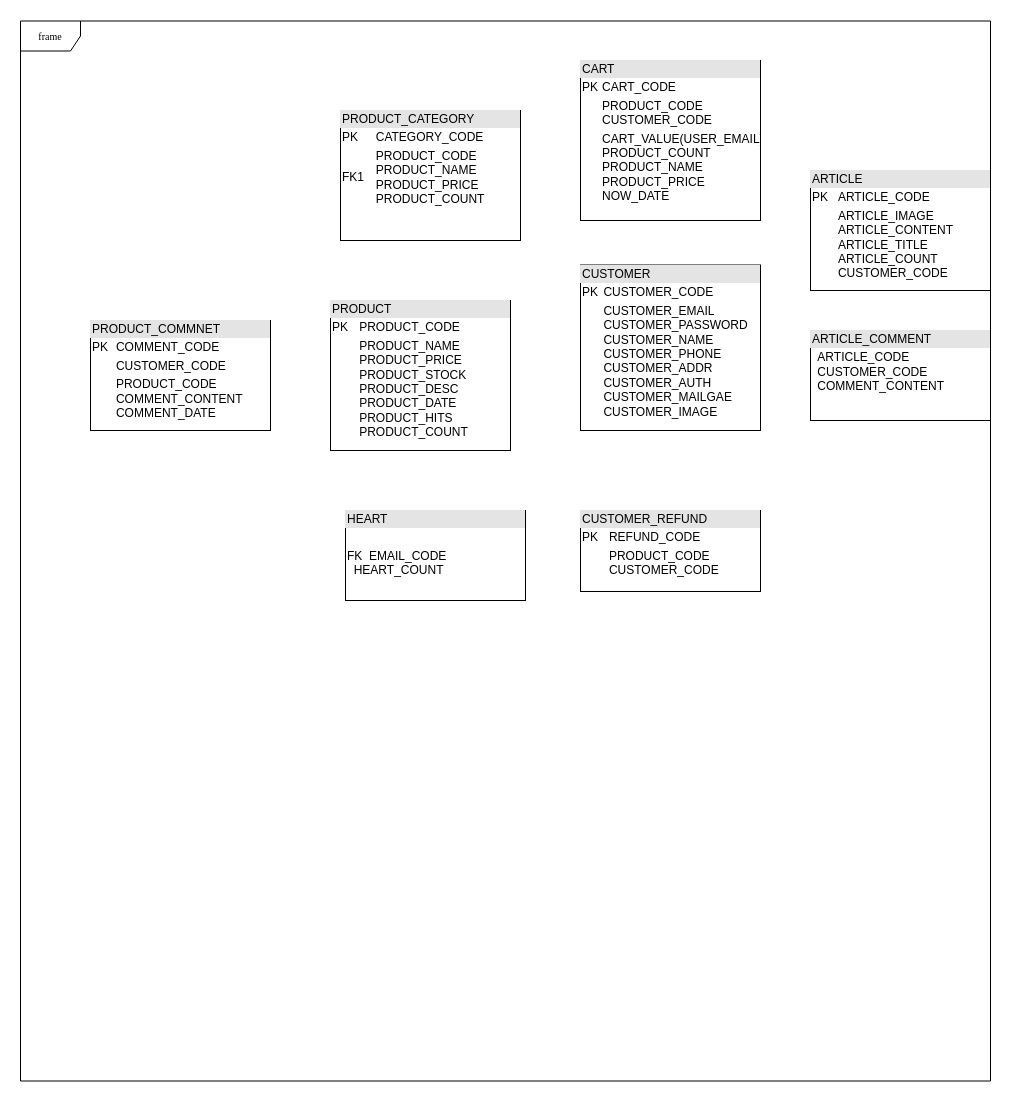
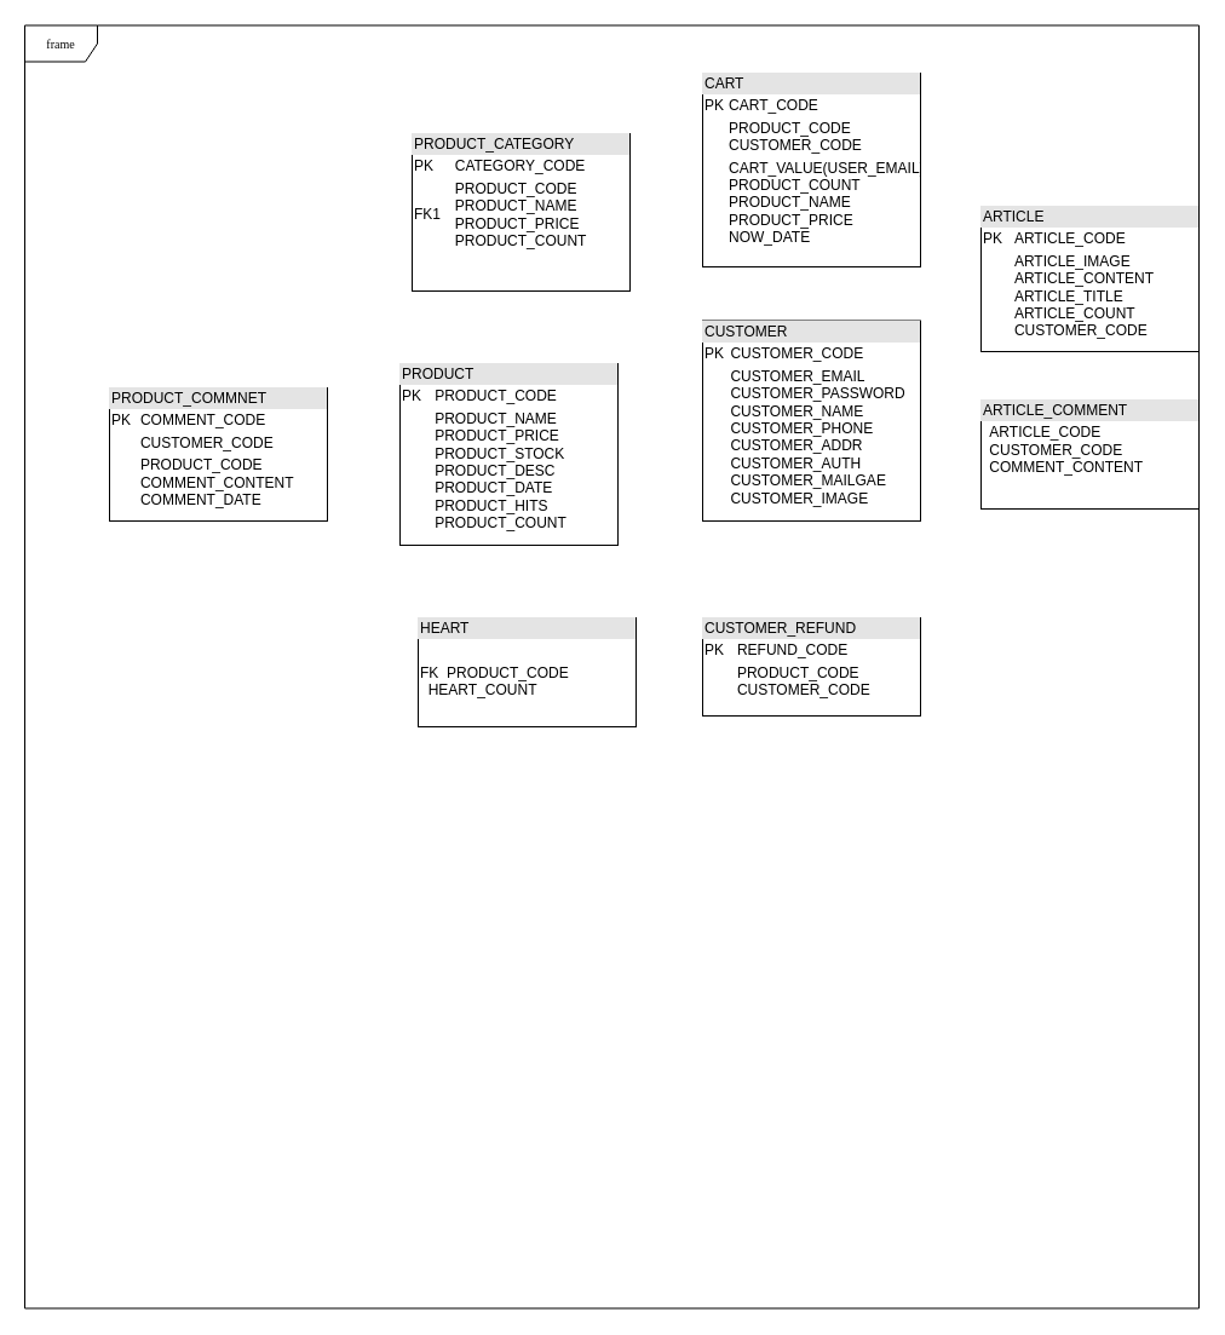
- <mxCell id="7" value="&lt;div style=&quot;box-sizing:border-box;width:100%;background:#e4e4e4;padding:2px;&quot;&gt;HEART&lt;/div&gt;&lt;table style=&quot;width:100%;font-size:1em;&quot; cellpadding=&quot;2&quot; cellspacing=&quot;0&quot;&gt;&lt;tbody&gt;&lt;tr&gt;&lt;td&gt;&lt;br&gt;&lt;/td&gt;&lt;td&gt;&lt;br&gt;&lt;/td&gt;&lt;/tr&gt;&lt;tr&gt;&lt;td&gt;FK&lt;span style=&quot;white-space: pre;&quot;&gt; &amp;nbsp;&lt;/span&gt;EMAIL_CODE&lt;br&gt;&lt;span style=&quot;white-space: pre;&quot;&gt; &lt;/span&gt;&amp;nbsp;HEART_COUNT&lt;br&gt;&lt;span style=&quot;white-space: pre;&quot;&gt; &lt;/span&gt;&amp;nbsp;&lt;br&gt;&lt;/td&gt;&lt;td&gt;&lt;br&gt;&lt;/td&gt;&lt;/tr&gt;&lt;tr&gt;&lt;td&gt;&lt;br&gt;&lt;/td&gt;&lt;td&gt;&lt;br&gt;&lt;/td&gt;&lt;/tr&gt;&lt;/tbody&gt;&lt;/table&gt;" style="verticalAlign=top;align=left;overflow=fill;html=1;" vertex="1" parent="1"><mxGeometry x="345" y="510" width="180" height="90" as="geometry" /></mxCell>
+ <mxCell id="7" value="&lt;div style=&quot;box-sizing:border-box;width:100%;background:#e4e4e4;padding:2px;&quot;&gt;HEART&lt;/div&gt;&lt;table style=&quot;width:100%;font-size:1em;&quot; cellpadding=&quot;2&quot; cellspacing=&quot;0&quot;&gt;&lt;tbody&gt;&lt;tr&gt;&lt;td&gt;&lt;br&gt;&lt;/td&gt;&lt;td&gt;&lt;br&gt;&lt;/td&gt;&lt;/tr&gt;&lt;tr&gt;&lt;td&gt;FK&lt;span style=&quot;white-space: pre;&quot;&gt; &amp;nbsp;&lt;/span&gt;PRODUCT_CODE&lt;br&gt;&lt;span style=&quot;white-space: pre;&quot;&gt; &lt;/span&gt;&amp;nbsp;HEART_COUNT&lt;br&gt;&lt;span style=&quot;white-space: pre;&quot;&gt; &lt;/span&gt;&amp;nbsp;&lt;br&gt;&lt;/td&gt;&lt;td&gt;&lt;br&gt;&lt;/td&gt;&lt;/tr&gt;&lt;tr&gt;&lt;td&gt;&lt;br&gt;&lt;/td&gt;&lt;td&gt;&lt;br&gt;&lt;/td&gt;&lt;/tr&gt;&lt;/tbody&gt;&lt;/table&gt;" style="verticalAlign=top;align=left;overflow=fill;html=1;" vertex="1" parent="1"><mxGeometry x="345" y="510" width="180" height="90" as="geometry" /></mxCell>
